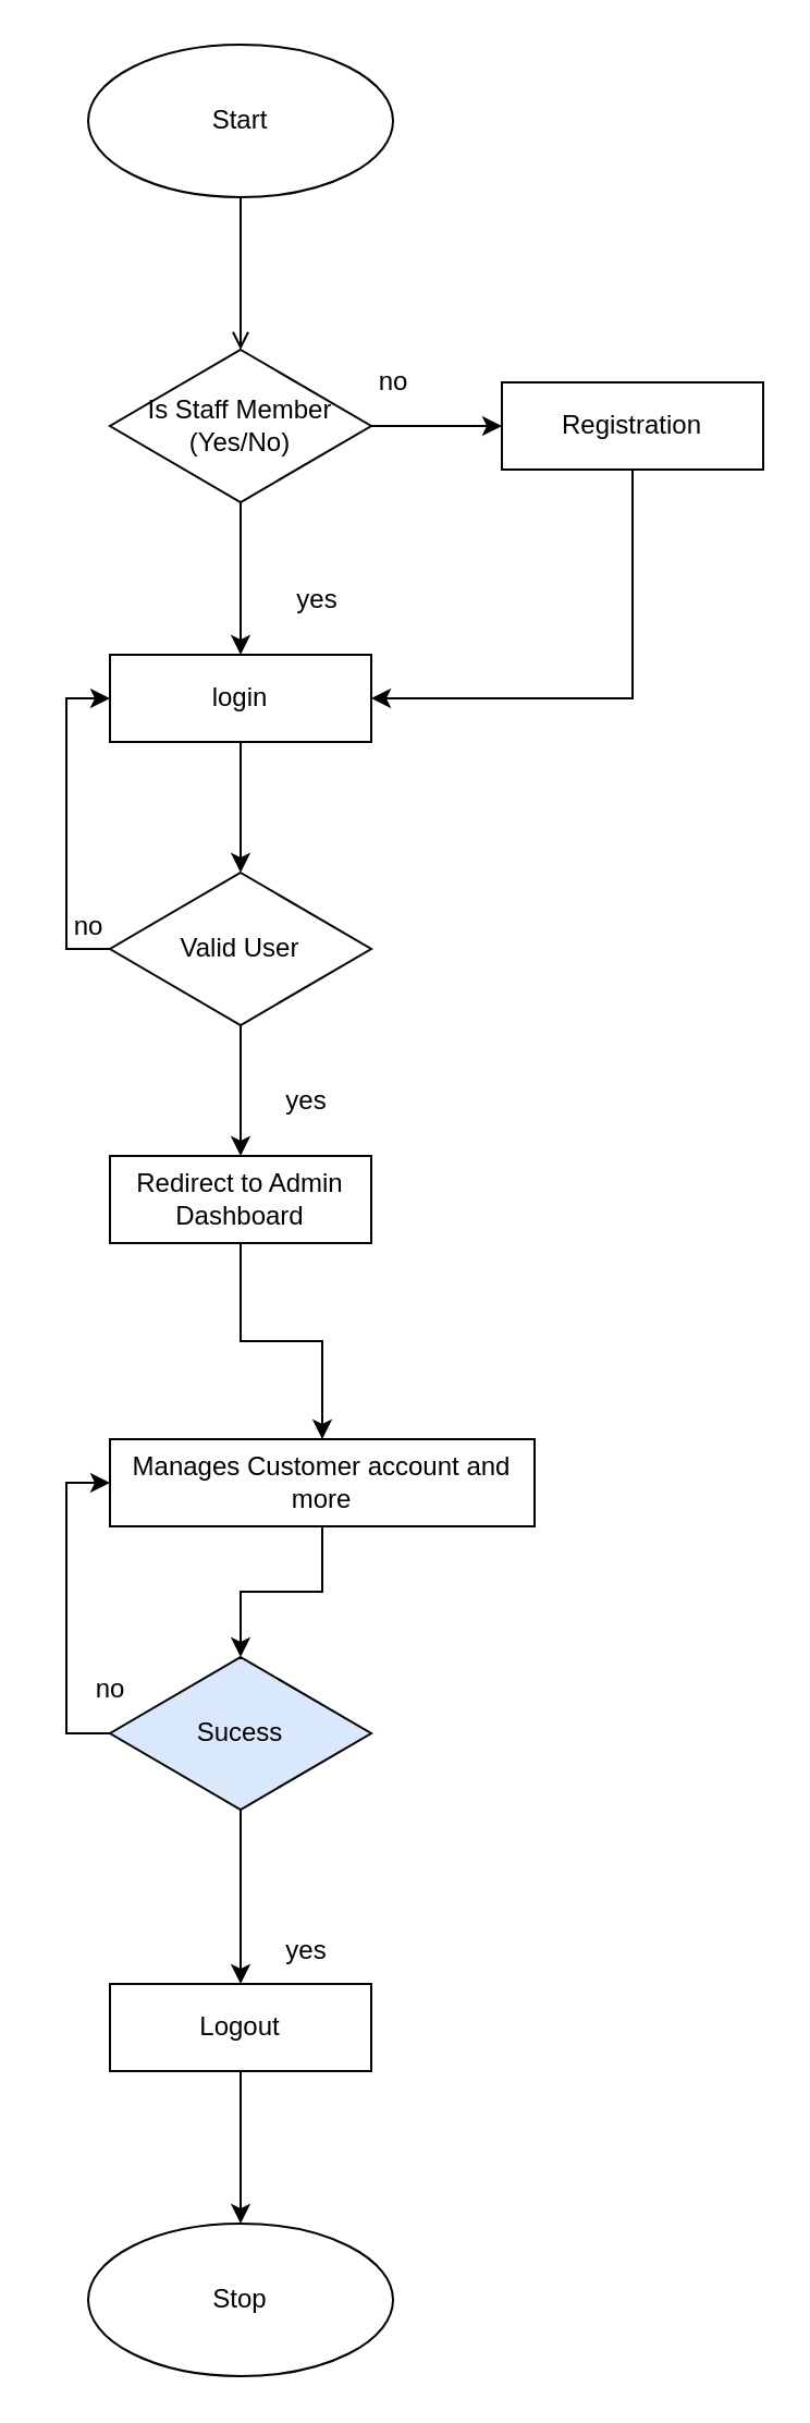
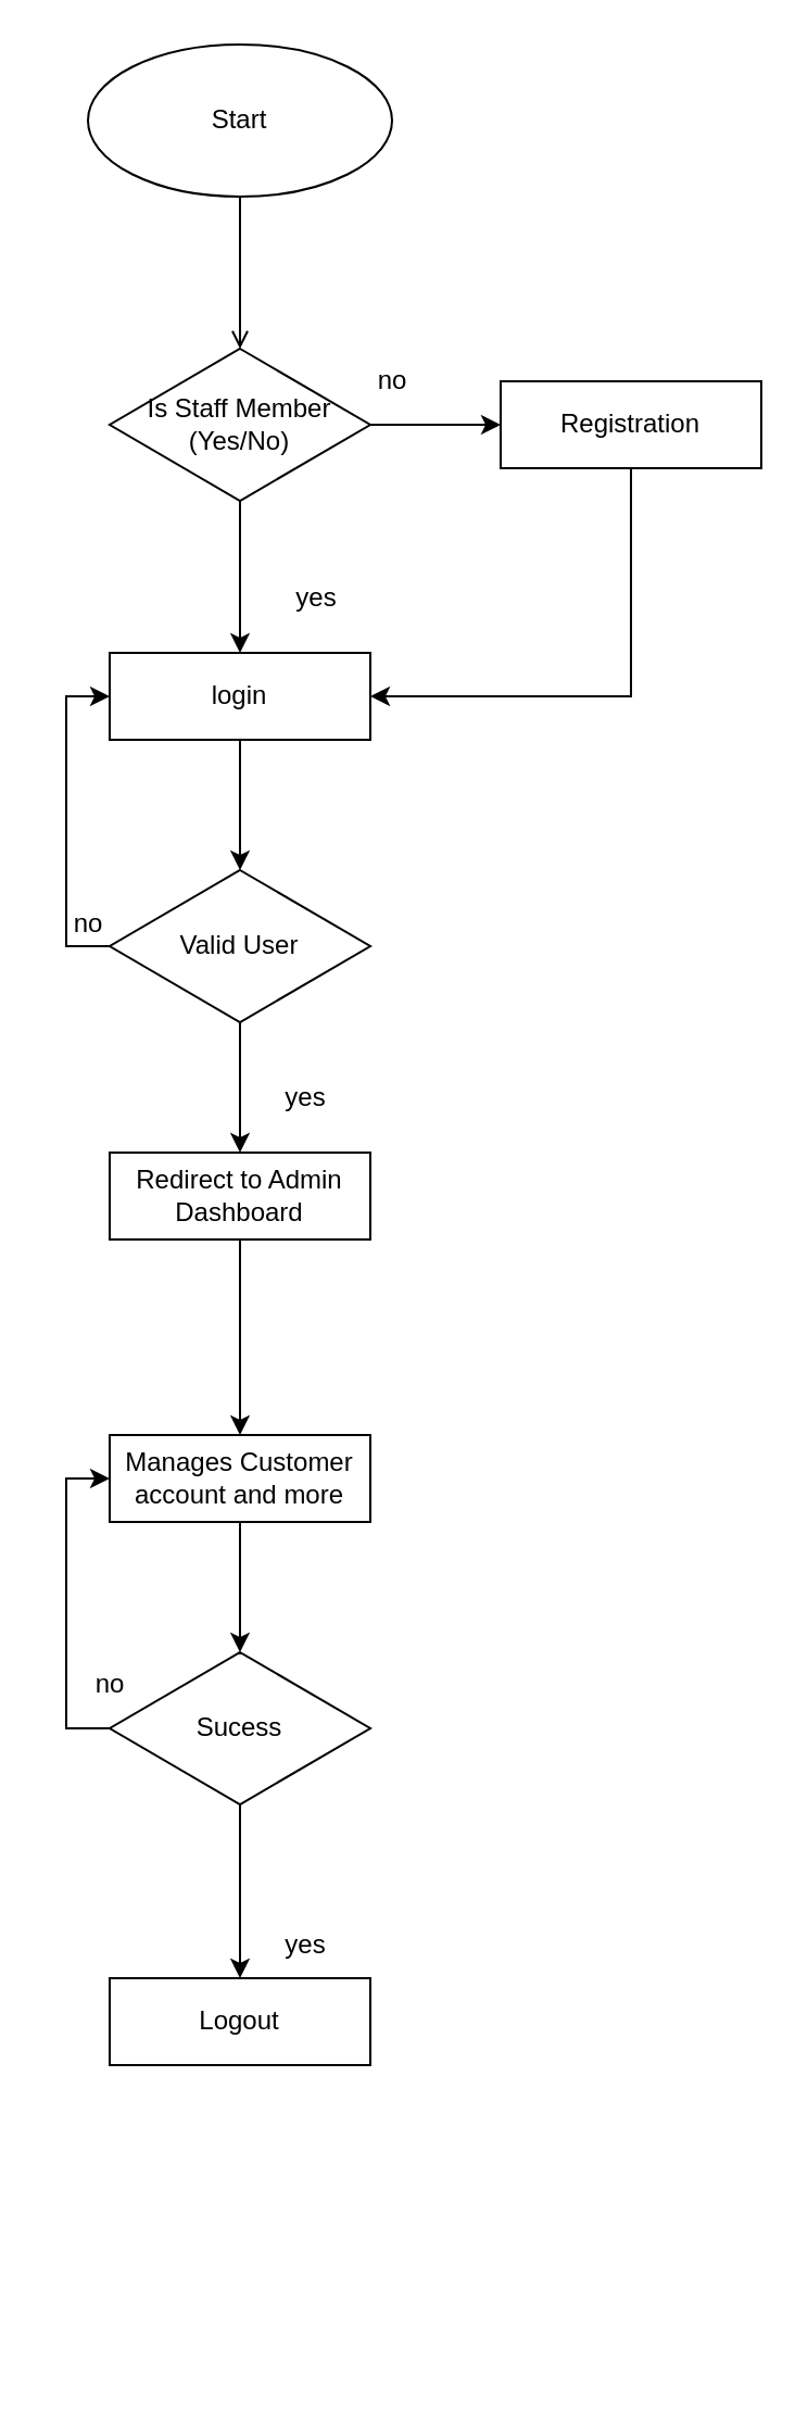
- <mxCell id="21" value="Manages Customer account and more" style="rounded=0;whiteSpace=wrap;html=1;" vertex="1" parent="1"><mxGeometry x="50" y="660" width="195" height="40" as="geometry" /></mxCell>
+ <mxCell id="21" value="Manages Customer account and more" style="rounded=0;whiteSpace=wrap;html=1;" vertex="1" parent="1"><mxGeometry x="50" y="660" width="120" height="40" as="geometry" /></mxCell>
- <mxCell id="24" value="Sucess" style="rhombus;whiteSpace=wrap;html=1;fillColor=#dae8fc;" vertex="1" parent="1"><mxGeometry x="50" y="760" width="120" height="70" as="geometry" /></mxCell>
+ <mxCell id="24" value="Sucess" style="rhombus;whiteSpace=wrap;html=1;" vertex="1" parent="1"><mxGeometry x="50" y="760" width="120" height="70" as="geometry" /></mxCell>
- <mxCell id="25" style="edgeStyle=orthogonalEdgeStyle;rounded=0;orthogonalLoop=1;jettySize=auto;html=1;" edge="1" parent="1" source="26" target="29"><mxGeometry relative="1" as="geometry" /></mxCell>
- <mxCell id="29" value="Stop" style="ellipse;whiteSpace=wrap;html=1;" vertex="1" parent="1"><mxGeometry x="40" y="1020" width="140" height="70" as="geometry" /></mxCell>
